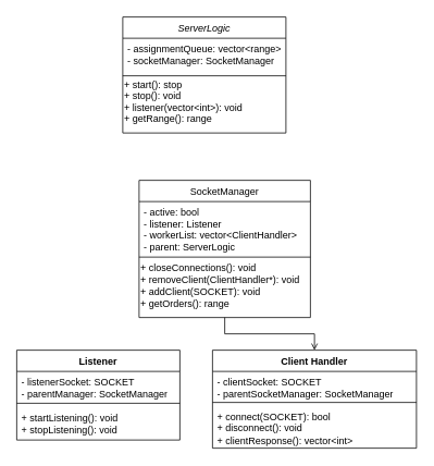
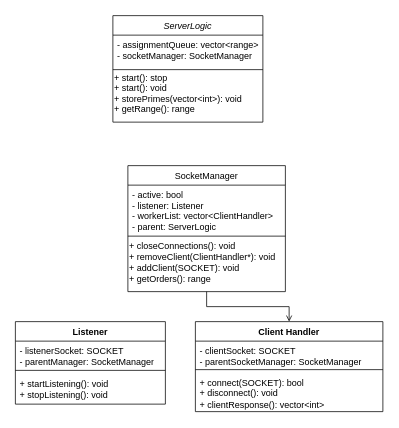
- <mxCell id="6" value="+ stop(): void" style="text;html=1;align=left;verticalAlign=middle;whiteSpace=wrap;rounded=0;" parent="2" vertex="1"><mxGeometry y="90" width="200" height="14" as="geometry" /></mxCell>
+ <mxCell id="6" value="+ start(): void" style="text;html=1;align=left;verticalAlign=middle;whiteSpace=wrap;rounded=0;" parent="2" vertex="1"><mxGeometry y="90" width="200" height="14" as="geometry" /></mxCell>
- <mxCell id="7" value="+ listener(vector&amp;lt;int&amp;gt;): void" style="text;html=1;align=left;verticalAlign=middle;whiteSpace=wrap;rounded=0;" parent="2" vertex="1"><mxGeometry y="104" width="200" height="14" as="geometry" /></mxCell>
+ <mxCell id="7" value="+ storePrimes(vector&amp;lt;int&amp;gt;): void" style="text;html=1;align=left;verticalAlign=middle;whiteSpace=wrap;rounded=0;" parent="2" vertex="1"><mxGeometry y="104" width="200" height="14" as="geometry" /></mxCell>
